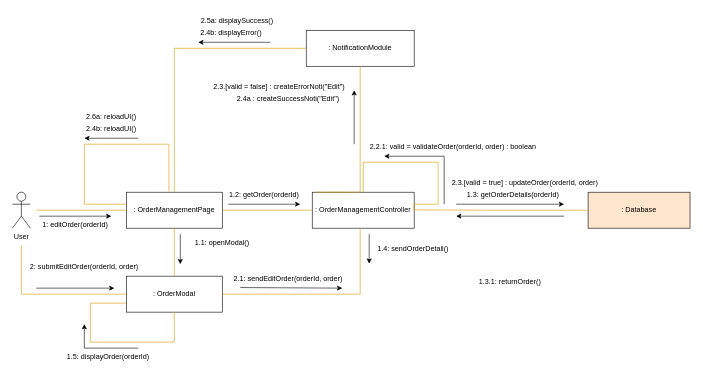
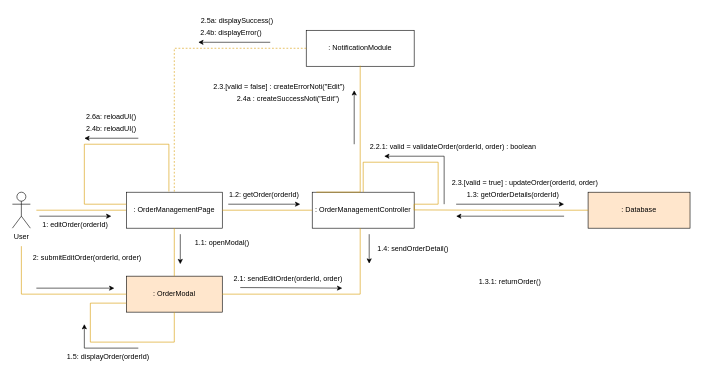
- <mxCell id="27" style="edgeStyle=orthogonalEdgeStyle;rounded=0;orthogonalLoop=1;jettySize=auto;html=1;fontFamily=Tahoma;fontSize=14;fontColor=#000066;endArrow=none;endFill=0;fillColor=#ffe6cc;strokeColor=#d79b00;entryX=0.5;entryY=0;entryDx=0;entryDy=0;exitX=0;exitY=0.5;exitDx=0;exitDy=0;" parent="1" source="9" target="4" edge="1"><mxGeometry relative="1" as="geometry"><mxPoint x="240" y="80" as="sourcePoint" /><mxPoint x="167" y="291" as="targetPoint" /><Array as="points"><mxPoint x="290" y="80" /></Array></mxGeometry></mxCell>
+ <mxCell id="27" style="edgeStyle=orthogonalEdgeStyle;rounded=0;orthogonalLoop=1;jettySize=auto;html=1;fontFamily=Tahoma;fontSize=14;fontColor=#000066;endArrow=none;endFill=0;fillColor=#ffe6cc;strokeColor=#d79b00;entryX=0.5;entryY=0;entryDx=0;entryDy=0;exitX=0;exitY=0.5;exitDx=0;exitDy=0;dashed=1;" parent="1" source="9" target="4" edge="1"><mxGeometry relative="1" as="geometry"><mxPoint x="240" y="80" as="sourcePoint" /><mxPoint x="167" y="291" as="targetPoint" /><Array as="points"><mxPoint x="290" y="80" /></Array></mxGeometry></mxCell>
- <mxCell id="38" value="2: submitEditOrder(orderId, order)" style="text;html=1;align=center;verticalAlign=middle;whiteSpace=wrap;rounded=0;" parent="1" vertex="1"><mxGeometry x="40" y="430" width="200" height="30" as="geometry" /></mxCell>
+ <mxCell id="38" value="2: submitEditOrder(orderId, order)" style="text;html=1;align=center;verticalAlign=middle;whiteSpace=wrap;rounded=0;" parent="1" vertex="1"><mxGeometry x="45" y="415" width="200" height="30" as="geometry" /></mxCell>
- <mxCell id="7" value=": OrderModal" style="rounded=0;whiteSpace=wrap;html=1;" parent="1" vertex="1"><mxGeometry x="210" y="460" width="160" height="60" as="geometry" /></mxCell>
+ <mxCell id="7" value=": OrderModal" style="rounded=0;whiteSpace=wrap;html=1;fillColor=#ffe6cc;" parent="1" vertex="1"><mxGeometry x="210" y="460" width="160" height="60" as="geometry" /></mxCell>
